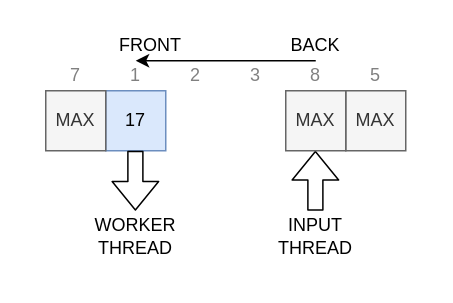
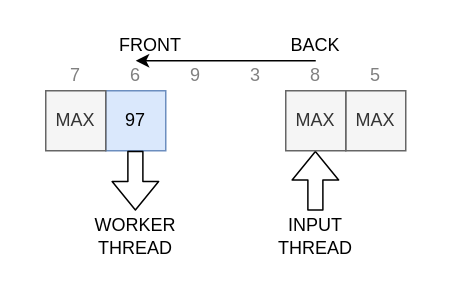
- <mxCell id="14" value="1" style="text;html=1;strokeColor=none;fillColor=none;align=center;verticalAlign=middle;whiteSpace=wrap;rounded=0;fontColor=#808080;" parent="1" vertex="1"><mxGeometry x="85" y="40" width="10" height="20" as="geometry" /></mxCell>
+ <mxCell id="14" value="6" style="text;html=1;strokeColor=none;fillColor=none;align=center;verticalAlign=middle;whiteSpace=wrap;rounded=0;fontColor=#808080;" parent="1" vertex="1"><mxGeometry x="85" y="40" width="10" height="20" as="geometry" /></mxCell>
- <mxCell id="15" value="2" style="text;html=1;strokeColor=none;fillColor=none;align=center;verticalAlign=middle;whiteSpace=wrap;rounded=0;fontColor=#808080;" parent="1" vertex="1"><mxGeometry x="125" y="40" width="10" height="20" as="geometry" /></mxCell>
+ <mxCell id="15" value="9" style="text;html=1;strokeColor=none;fillColor=none;align=center;verticalAlign=middle;whiteSpace=wrap;rounded=0;fontColor=#808080;" parent="1" vertex="1"><mxGeometry x="125" y="40" width="10" height="20" as="geometry" /></mxCell>
- <mxCell id="3" value="17" style="rounded=0;whiteSpace=wrap;html=1;fillColor=#dae8fc;strokeColor=#6c8ebf;" parent="1" vertex="1"><mxGeometry x="70" y="60" width="40" height="40" as="geometry" /></mxCell>
+ <mxCell id="3" value="97" style="rounded=0;whiteSpace=wrap;html=1;fillColor=#dae8fc;strokeColor=#6c8ebf;" parent="1" vertex="1"><mxGeometry x="70" y="60" width="40" height="40" as="geometry" /></mxCell>
